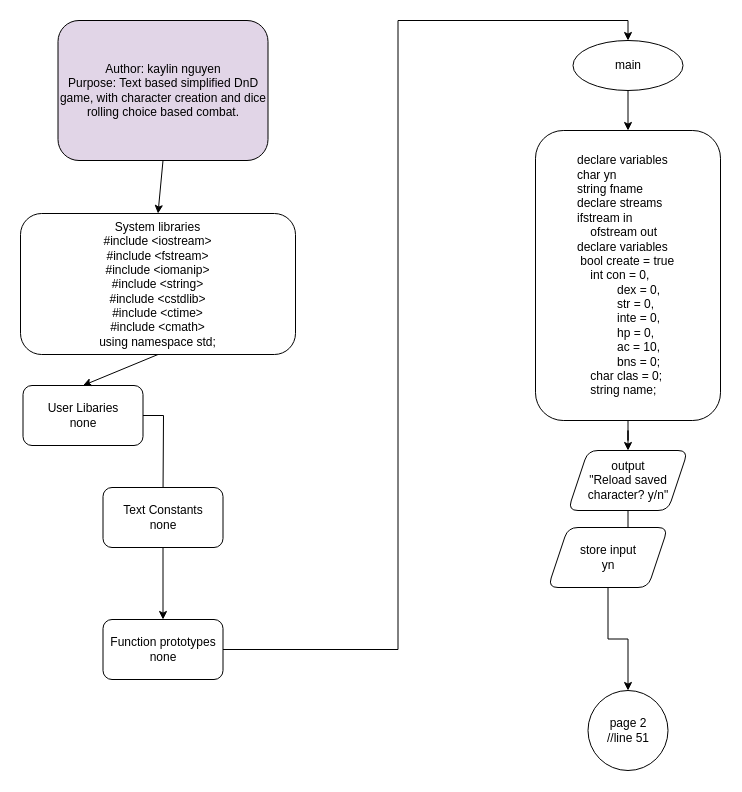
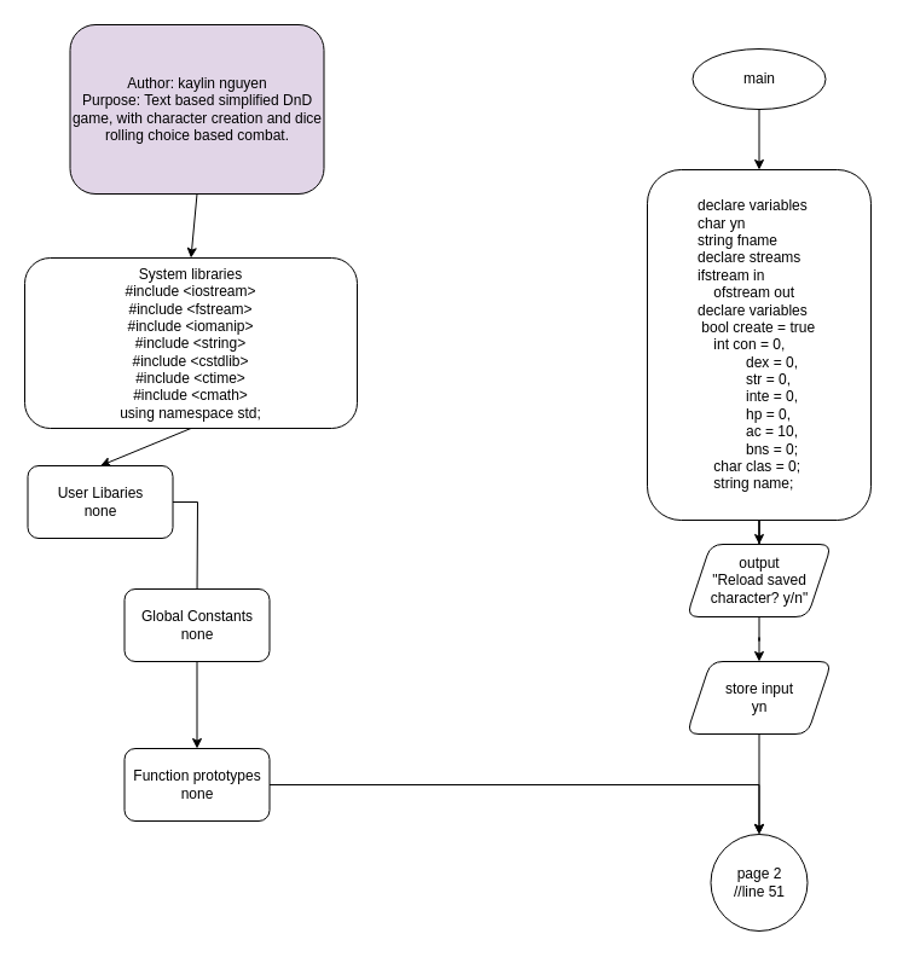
- <mxCell id="10" style="edgeStyle=orthogonalEdgeStyle;rounded=0;orthogonalLoop=1;jettySize=auto;html=1;entryX=0.5;entryY=0;entryDx=0;entryDy=0;" parent="1" source="11" target="13" edge="1"><mxGeometry relative="1" as="geometry"><mxPoint x="347.5" y="60" as="targetPoint" /></mxGeometry></mxCell>
+ <mxCell id="10" style="edgeStyle=orthogonalEdgeStyle;rounded=0;orthogonalLoop=1;jettySize=auto;html=1;" parent="1" source="11" target="17" edge="1"><mxGeometry relative="1" as="geometry"><mxPoint x="347.5" y="60" as="targetPoint" /></mxGeometry></mxCell>
- <mxCell id="15" value="&lt;blockquote style=&quot;margin: 0 0 0 40px; border: none; padding: 0px;&quot;&gt;declare variables&lt;div&gt;char yn&lt;/div&gt;&lt;div&gt;string fname&lt;/div&gt;&lt;div&gt;declare streams&lt;/div&gt;&lt;div&gt;&lt;div&gt;ifstream in&lt;/div&gt;&lt;/div&gt;&lt;div&gt;&lt;div&gt;&amp;nbsp; &amp;nbsp; ofstream out&lt;/div&gt;&lt;/div&gt;&lt;div&gt;declare variables&lt;/div&gt;&lt;div&gt;&lt;div&gt;&amp;nbsp;bool create = true&lt;/div&gt;&lt;/div&gt;&lt;div&gt;&lt;div&gt;&amp;nbsp; &amp;nbsp; int con = 0,&lt;/div&gt;&lt;/div&gt;&lt;div&gt;&lt;div style=&quot;&quot;&gt;&amp;nbsp; &amp;nbsp; &amp;nbsp; &amp;nbsp; &amp;nbsp; &amp;nbsp; dex = 0,&lt;/div&gt;&lt;/div&gt;&lt;div&gt;&lt;div&gt;&amp;nbsp; &amp;nbsp; &amp;nbsp; &amp;nbsp; &amp;nbsp; &amp;nbsp; str = 0,&lt;/div&gt;&lt;/div&gt;&lt;div&gt;&lt;div&gt;&amp;nbsp; &amp;nbsp; &amp;nbsp; &amp;nbsp; &amp;nbsp; &amp;nbsp; inte = 0,&lt;/div&gt;&lt;/div&gt;&lt;div&gt;&lt;div&gt;&amp;nbsp; &amp;nbsp; &amp;nbsp; &amp;nbsp; &amp;nbsp; &amp;nbsp; hp = 0,&lt;/div&gt;&lt;/div&gt;&lt;div&gt;&lt;div&gt;&amp;nbsp; &amp;nbsp; &amp;nbsp; &amp;nbsp; &amp;nbsp; &amp;nbsp; ac = 10,&lt;/div&gt;&lt;/div&gt;&lt;div&gt;&lt;div&gt;&amp;nbsp; &amp;nbsp; &amp;nbsp; &amp;nbsp; &amp;nbsp; &amp;nbsp; bns = 0;&lt;/div&gt;&lt;/div&gt;&lt;div&gt;&lt;div&gt;&amp;nbsp; &amp;nbsp; char clas = 0;&lt;/div&gt;&lt;/div&gt;&lt;div&gt;&lt;div&gt;&lt;span style=&quot;background-color: initial;&quot;&gt;&amp;nbsp; &amp;nbsp; string name;&lt;/span&gt;&lt;/div&gt;&lt;/div&gt;&lt;/blockquote&gt;" style="whiteSpace=wrap;html=1;rounded=1;align=left;" parent="1" vertex="1"><mxGeometry x="535" y="130" width="185" height="290" as="geometry" /></mxCell>
+ <mxCell id="15" value="&lt;blockquote style=&quot;margin: 0 0 0 40px; border: none; padding: 0px;&quot;&gt;declare variables&lt;div&gt;char yn&lt;/div&gt;&lt;div&gt;string fname&lt;/div&gt;&lt;div&gt;declare streams&lt;/div&gt;&lt;div&gt;&lt;div&gt;ifstream in&lt;/div&gt;&lt;/div&gt;&lt;div&gt;&lt;div&gt;&amp;nbsp; &amp;nbsp; ofstream out&lt;/div&gt;&lt;/div&gt;&lt;div&gt;declare variables&lt;/div&gt;&lt;div&gt;&lt;div&gt;&amp;nbsp;bool create = true&lt;/div&gt;&lt;/div&gt;&lt;div&gt;&lt;div&gt;&amp;nbsp; &amp;nbsp; int con = 0,&lt;/div&gt;&lt;/div&gt;&lt;div&gt;&lt;div style=&quot;&quot;&gt;&amp;nbsp; &amp;nbsp; &amp;nbsp; &amp;nbsp; &amp;nbsp; &amp;nbsp; dex = 0,&lt;/div&gt;&lt;/div&gt;&lt;div&gt;&lt;div&gt;&amp;nbsp; &amp;nbsp; &amp;nbsp; &amp;nbsp; &amp;nbsp; &amp;nbsp; str = 0,&lt;/div&gt;&lt;/div&gt;&lt;div&gt;&lt;div&gt;&amp;nbsp; &amp;nbsp; &amp;nbsp; &amp;nbsp; &amp;nbsp; &amp;nbsp; inte = 0,&lt;/div&gt;&lt;/div&gt;&lt;div&gt;&lt;div&gt;&amp;nbsp; &amp;nbsp; &amp;nbsp; &amp;nbsp; &amp;nbsp; &amp;nbsp; hp = 0,&lt;/div&gt;&lt;/div&gt;&lt;div&gt;&lt;div&gt;&amp;nbsp; &amp;nbsp; &amp;nbsp; &amp;nbsp; &amp;nbsp; &amp;nbsp; ac = 10,&lt;/div&gt;&lt;/div&gt;&lt;div&gt;&lt;div&gt;&amp;nbsp; &amp;nbsp; &amp;nbsp; &amp;nbsp; &amp;nbsp; &amp;nbsp; bns = 0;&lt;/div&gt;&lt;/div&gt;&lt;div&gt;&lt;div&gt;&amp;nbsp; &amp;nbsp; char clas = 0;&lt;/div&gt;&lt;/div&gt;&lt;div&gt;&lt;div&gt;&lt;span style=&quot;background-color: initial;&quot;&gt;&amp;nbsp; &amp;nbsp; string name;&lt;/span&gt;&lt;/div&gt;&lt;/div&gt;&lt;/blockquote&gt;" style="whiteSpace=wrap;html=1;rounded=1;align=left;" parent="1" vertex="1"><mxGeometry x="535" y="140" width="185" height="290" as="geometry" /></mxCell>
- <mxCell id="9" value="Text Constants&lt;br&gt;none" style="whiteSpace=wrap;html=1;rounded=1;" parent="1" vertex="1"><mxGeometry x="102.5" y="487" width="120" height="60" as="geometry" /></mxCell>
+ <mxCell id="9" value="Global Constants&lt;br&gt;none" style="whiteSpace=wrap;html=1;rounded=1;" parent="1" vertex="1"><mxGeometry x="102.5" y="487" width="120" height="60" as="geometry" /></mxCell>
- <mxCell id="20" value="store input&lt;br&gt;yn" style="shape=parallelogram;perimeter=parallelogramPerimeter;whiteSpace=wrap;html=1;fixedSize=1;rounded=1;" parent="1" vertex="1"><mxGeometry x="547.5" y="527" width="120" height="60" as="geometry" /></mxCell>
+ <mxCell id="20" value="store input&lt;br&gt;yn" style="shape=parallelogram;perimeter=parallelogramPerimeter;whiteSpace=wrap;html=1;fixedSize=1;rounded=1;" parent="1" vertex="1"><mxGeometry x="567.5" y="547" width="120" height="60" as="geometry" /></mxCell>
